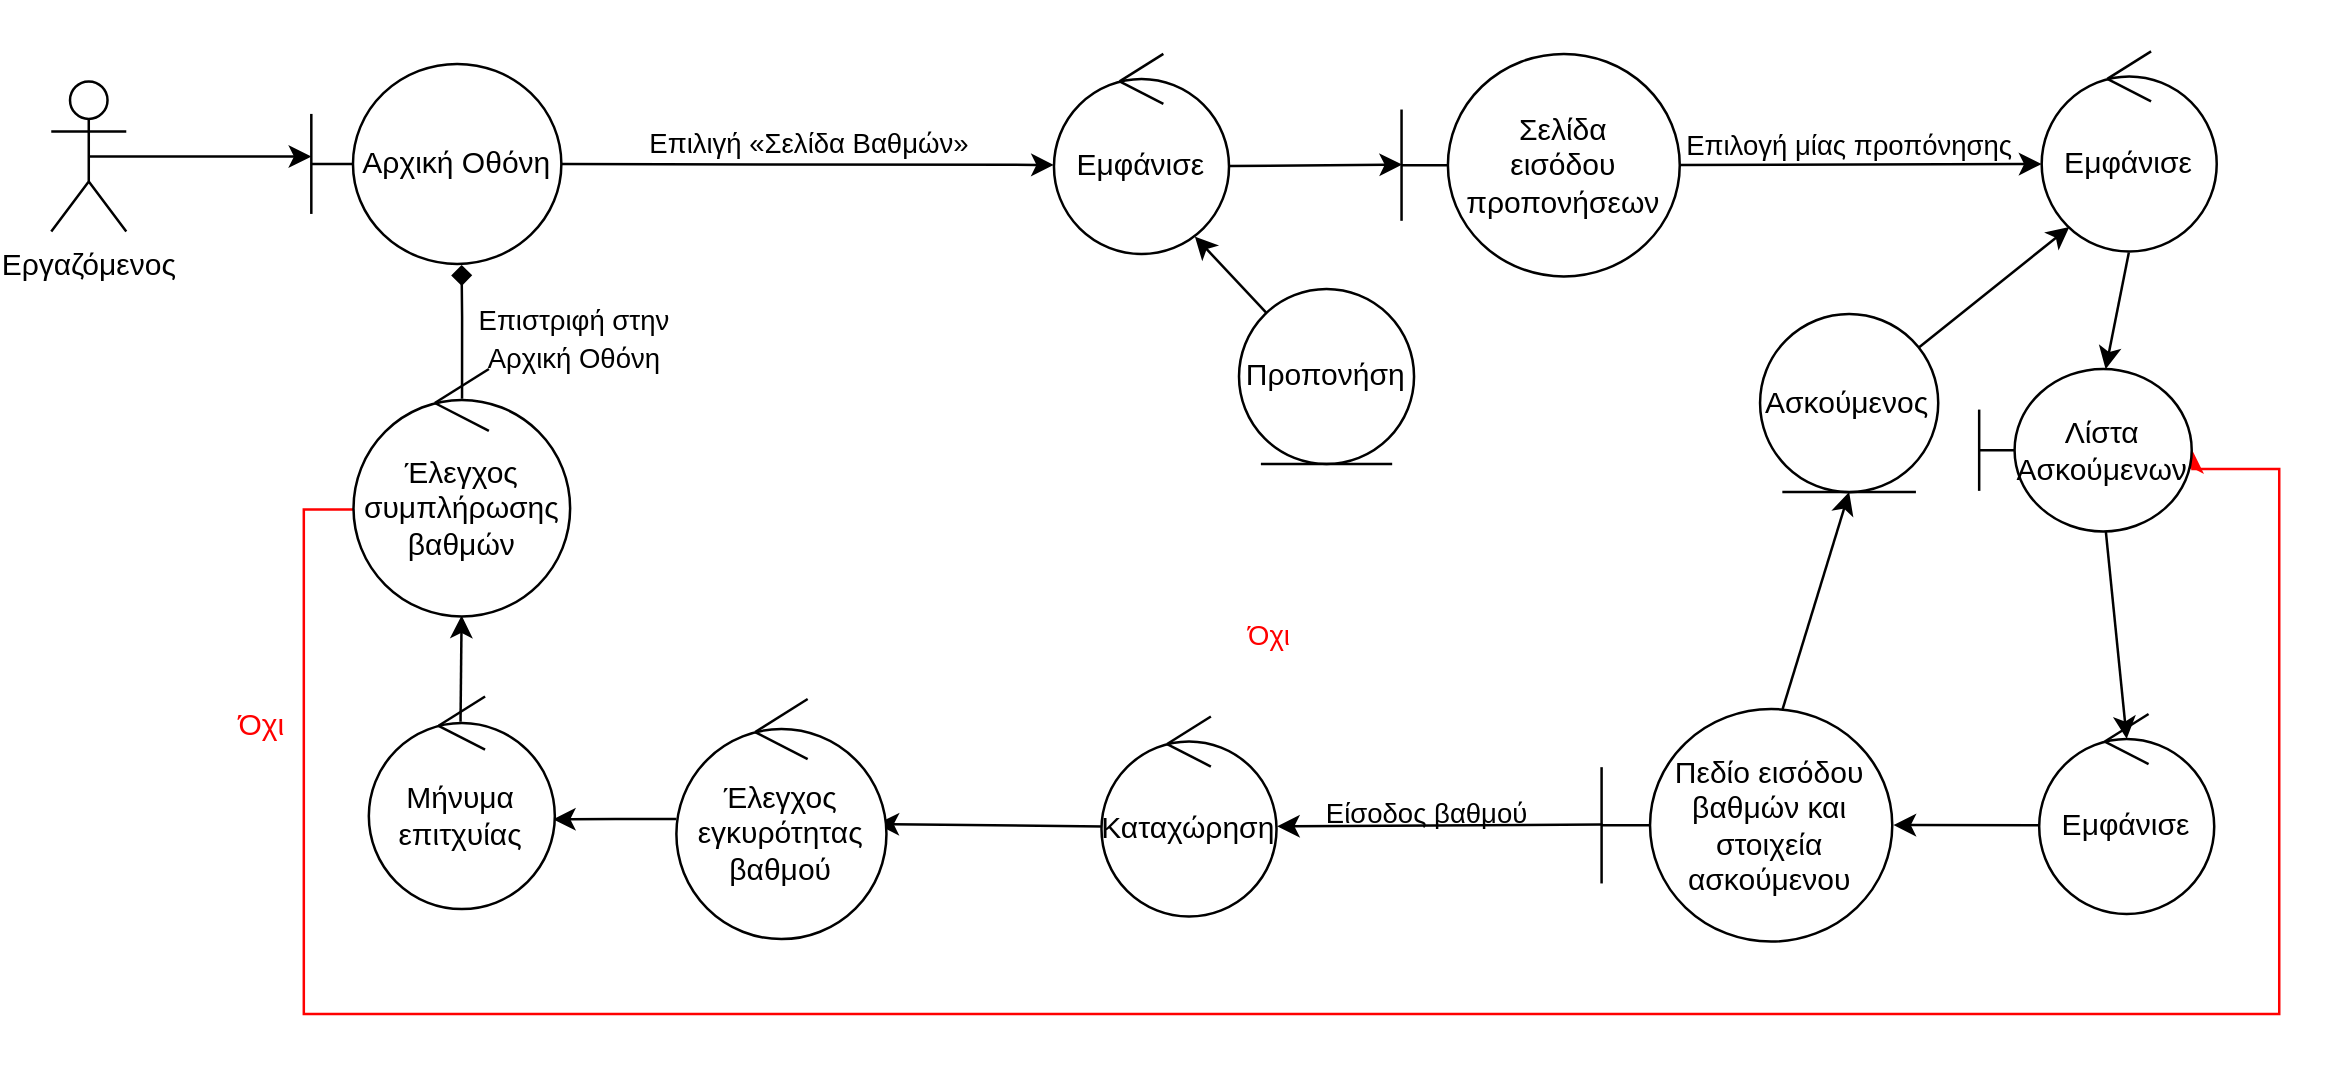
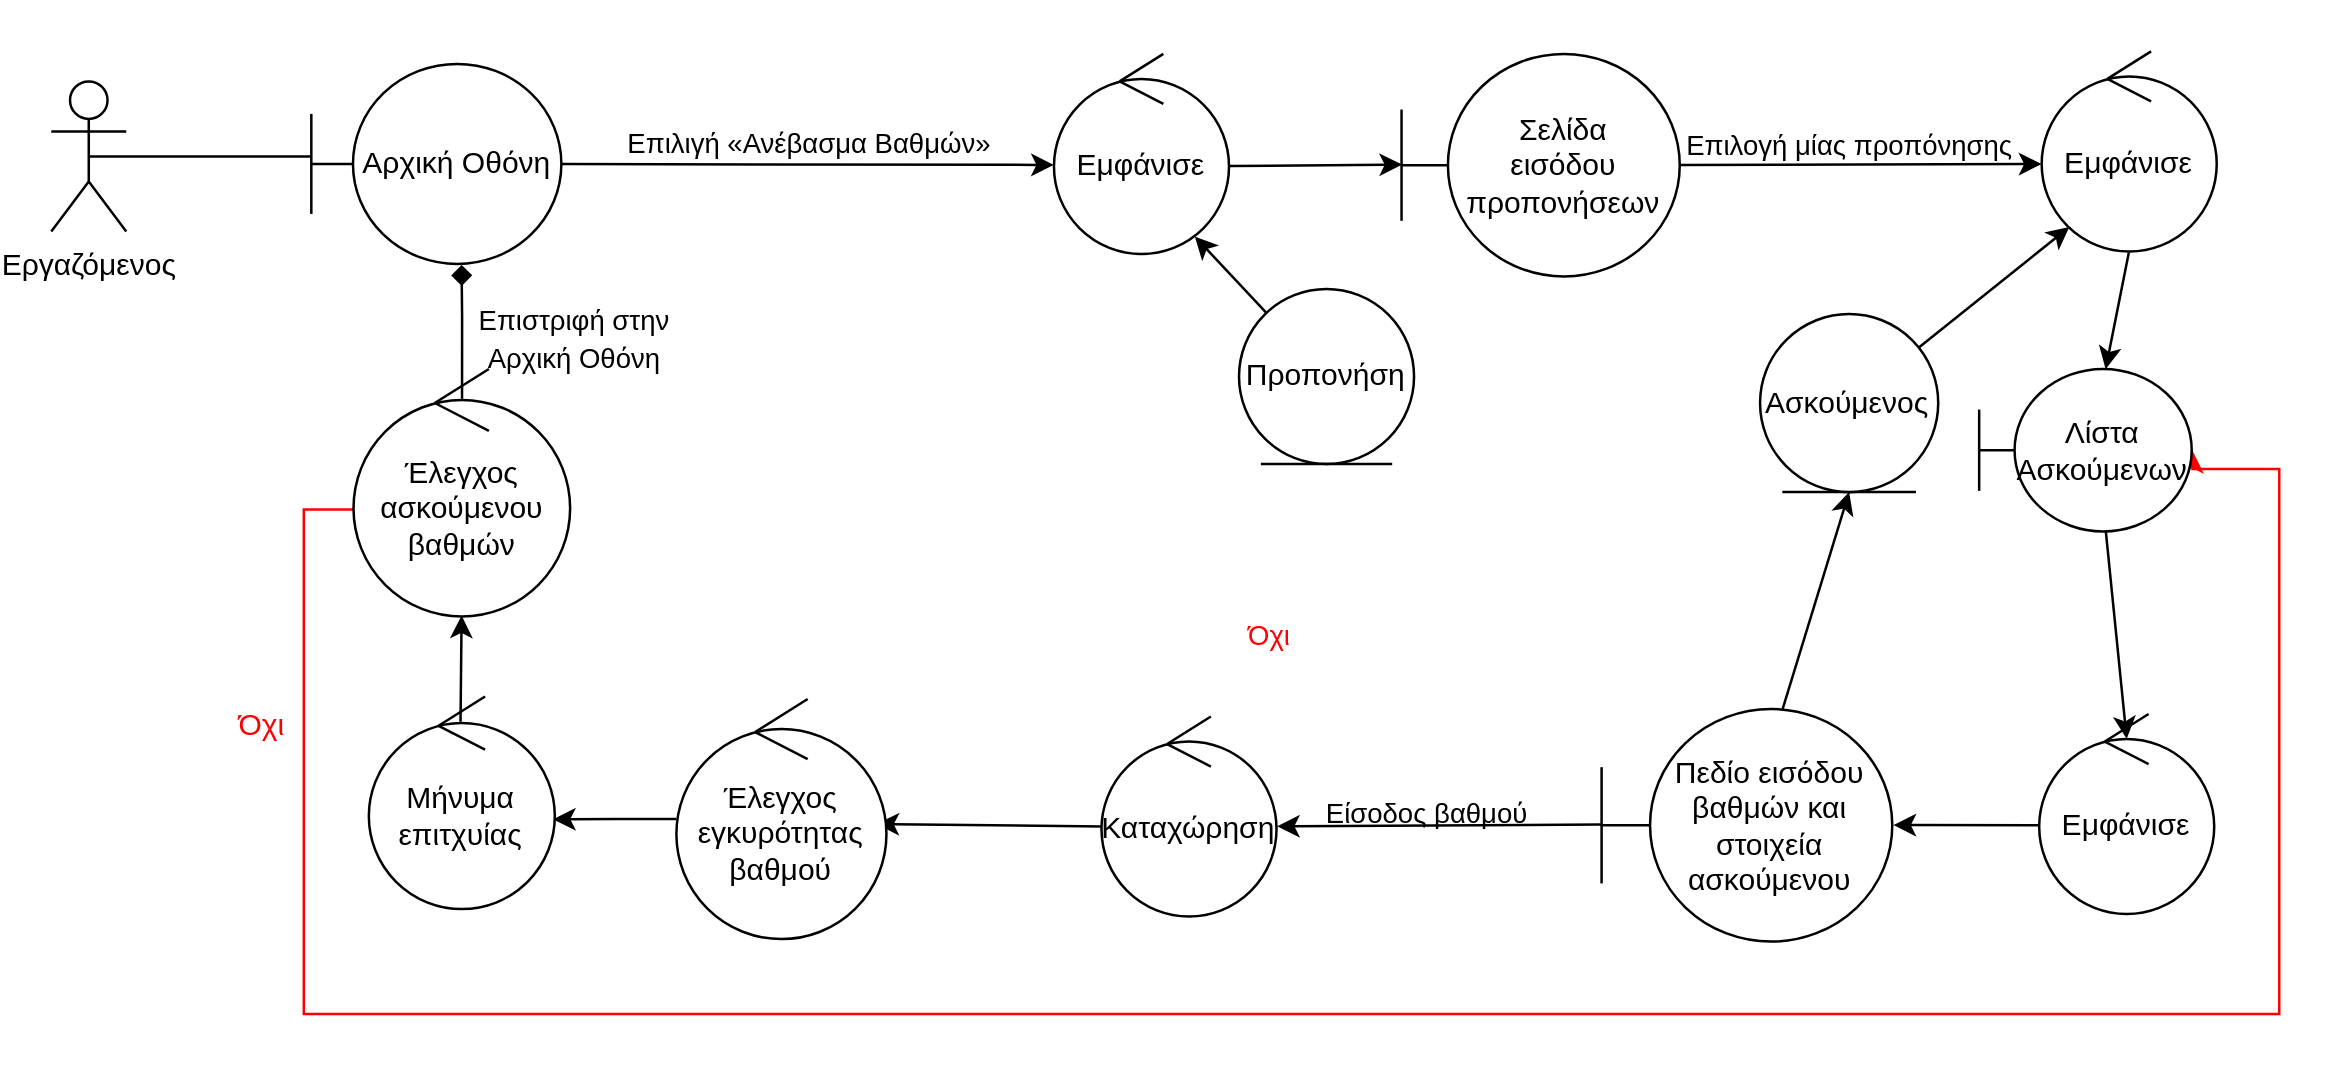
- <mxCell id="5" value="&lt;font style=&quot;font-size: 11px;&quot;&gt;Επιλιγή «Σελίδα Βαθμών»&lt;/font&gt;" style="text;html=1;align=center;verticalAlign=middle;resizable=0;points=[];autosize=1;strokeColor=none;fillColor=none;" parent="1" vertex="1"><mxGeometry x="238" y="42" width="170" height="30" as="geometry" /></mxCell>
+ <mxCell id="5" value="&lt;font style=&quot;font-size: 11px;&quot;&gt;Επιλιγή «Ανέβασμα Βαθμών»&lt;/font&gt;" style="text;html=1;align=center;verticalAlign=middle;resizable=0;points=[];autosize=1;strokeColor=none;fillColor=none;" parent="1" vertex="1"><mxGeometry x="238" y="42" width="170" height="30" as="geometry" /></mxCell>
- <mxCell id="2" style="rounded=0;orthogonalLoop=1;jettySize=auto;html=1;exitX=0.5;exitY=0.5;exitDx=0;exitDy=0;exitPerimeter=0;entryX=0;entryY=0.463;entryDx=0;entryDy=0;entryPerimeter=0;" parent="1" source="12" target="4" edge="1"><mxGeometry relative="1" as="geometry" /></mxCell>
+ <mxCell id="2" style="rounded=0;orthogonalLoop=1;jettySize=auto;html=1;exitX=0.5;exitY=0.5;exitDx=0;exitDy=0;exitPerimeter=0;entryX=0;entryY=0.463;entryDx=0;entryDy=0;entryPerimeter=0;endArrow=none;" parent="1" source="12" target="4" edge="1"><mxGeometry relative="1" as="geometry" /></mxCell>
- <mxCell id="27" value="Έλεγχος συμπλήρωσης&lt;br&gt;βαθμών" style="ellipse;shape=umlControl;whiteSpace=wrap;html=1;" parent="1" vertex="1"><mxGeometry x="140.88" y="147" width="86.63" height="99" as="geometry" /></mxCell>
+ <mxCell id="27" value="Έλεγχος ασκούμενου&lt;br&gt;βαθμών" style="ellipse;shape=umlControl;whiteSpace=wrap;html=1;" parent="1" vertex="1"><mxGeometry x="140.88" y="147" width="86.63" height="99" as="geometry" /></mxCell>
